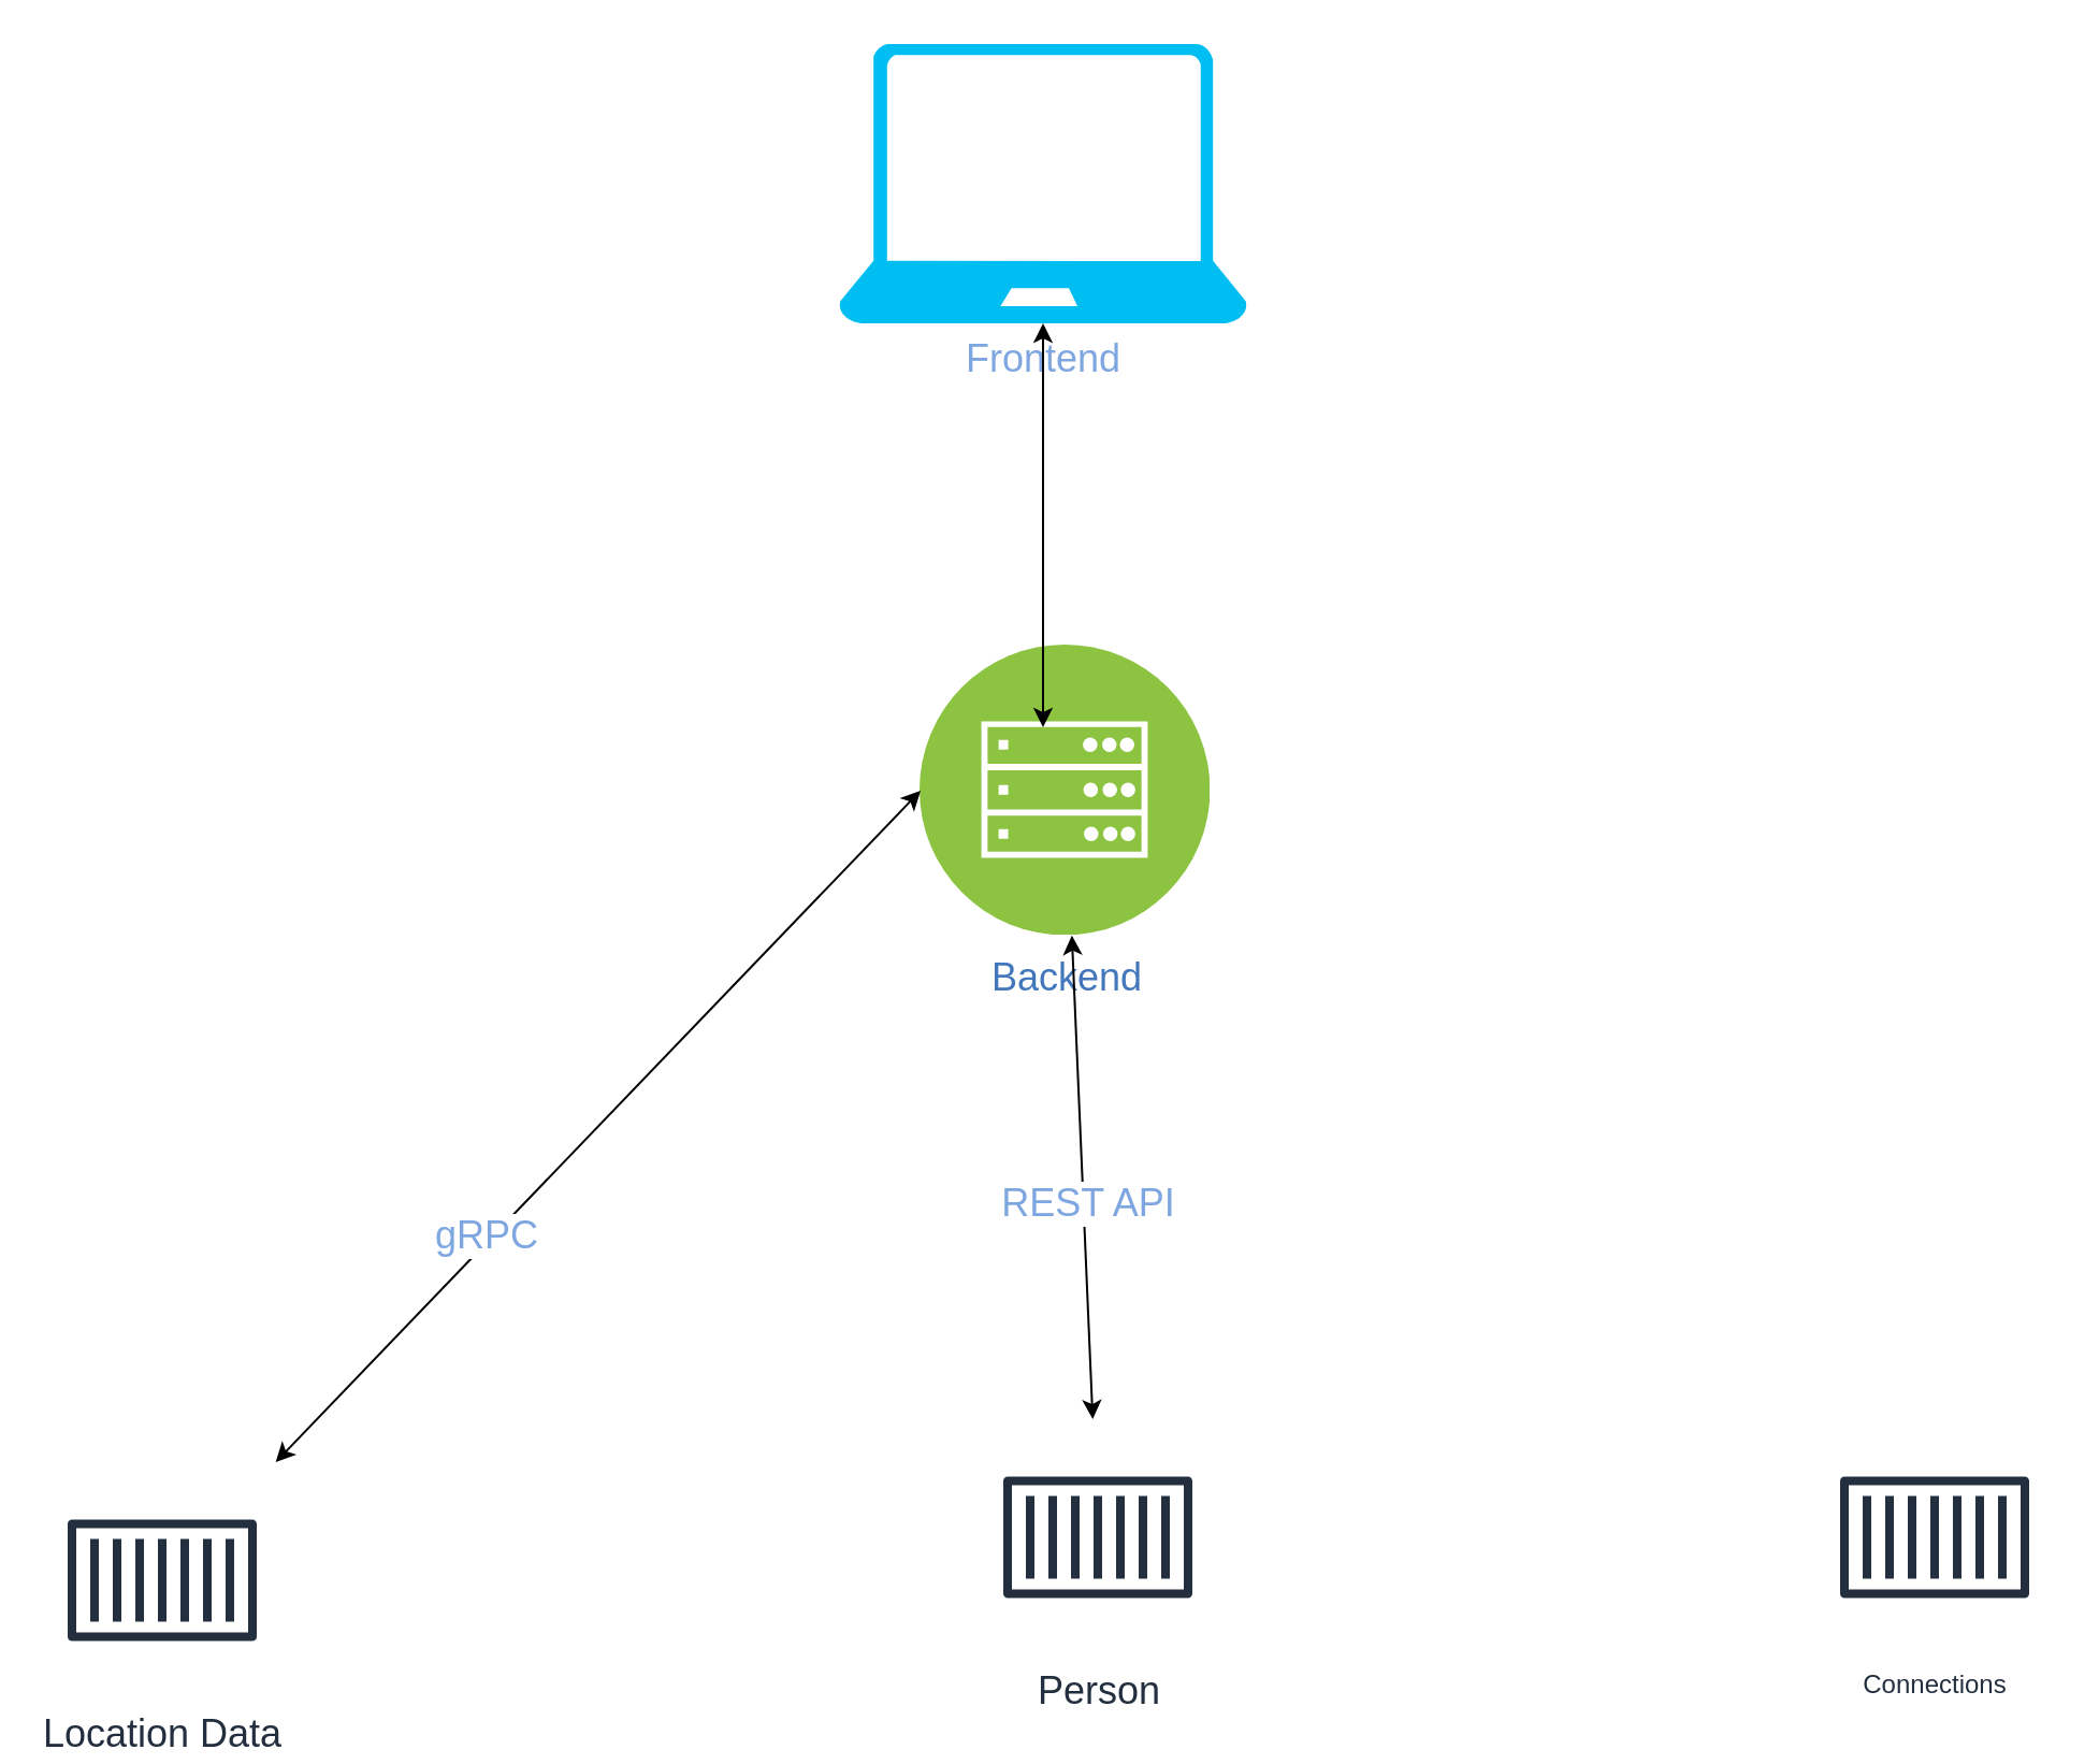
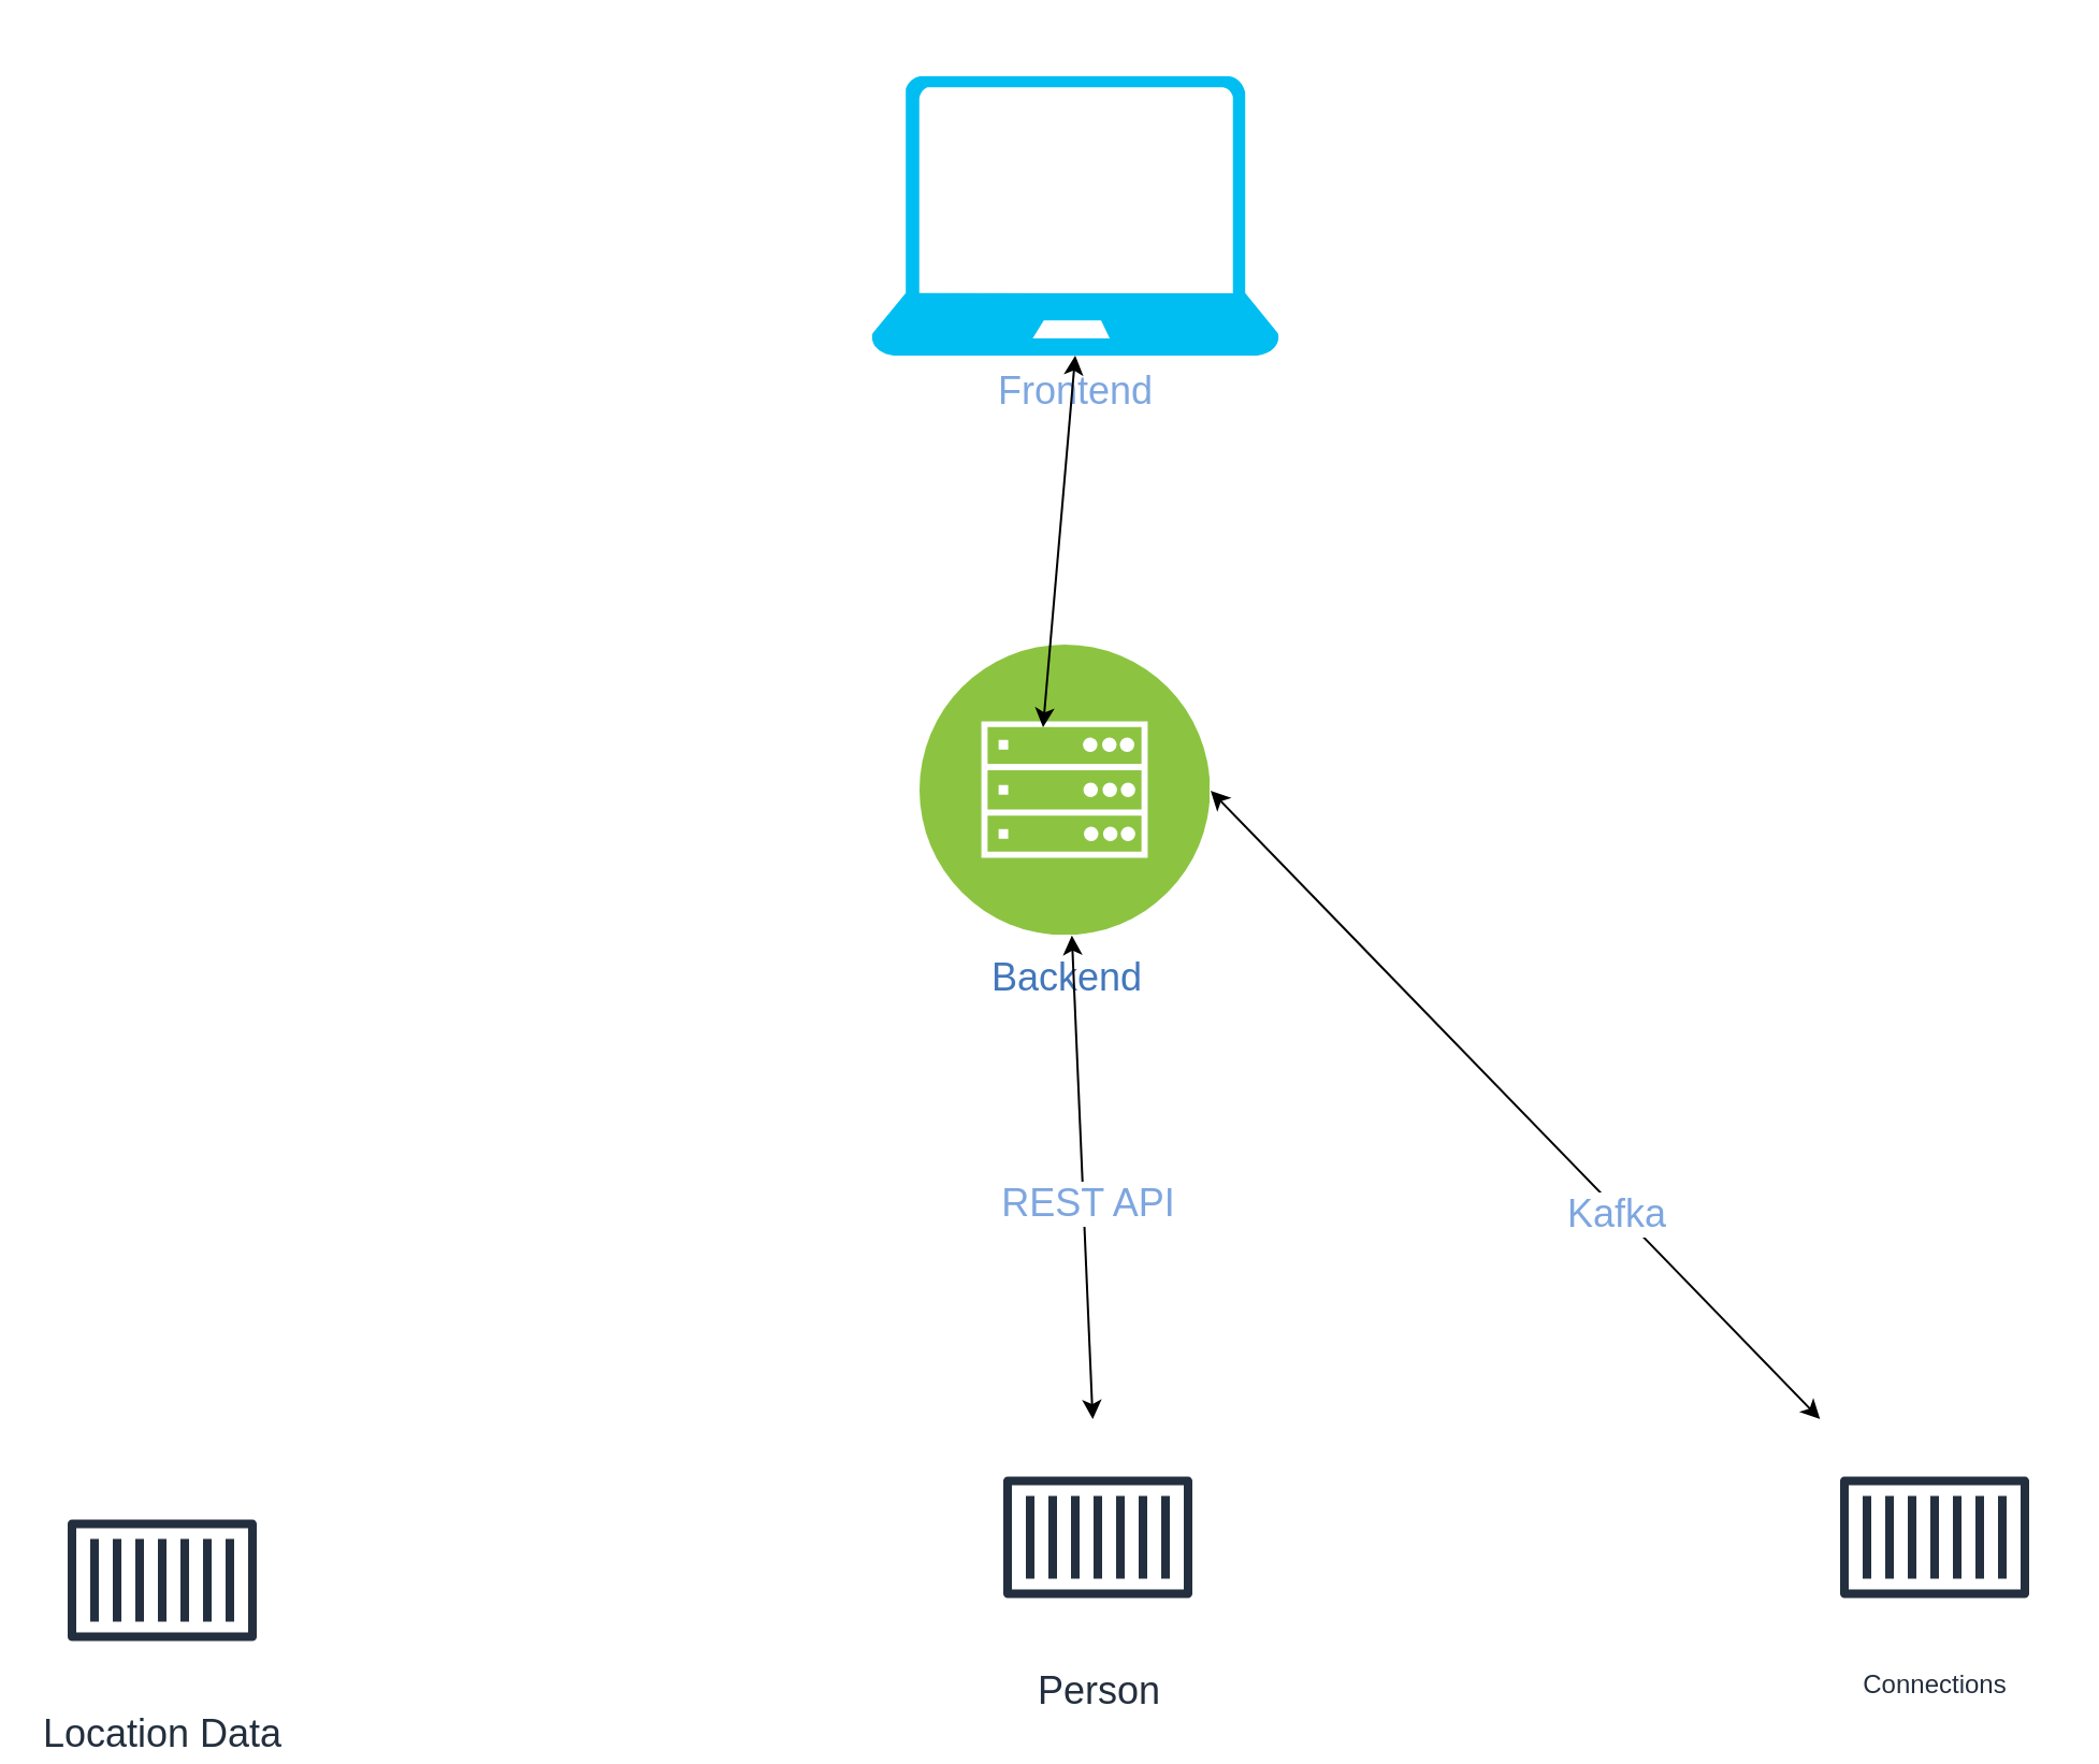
- <mxCell id="3" value="&lt;font style=&quot;font-size: 18px&quot; color=&quot;#7EA6E0&quot;&gt;Frontend&lt;/font&gt;" style="verticalLabelPosition=bottom;html=1;verticalAlign=top;align=center;strokeColor=none;fillColor=#00BEF2;shape=mxgraph.azure.laptop;pointerEvents=1;" vertex="1" parent="1"><mxGeometry x="390" y="20" width="190" height="130" as="geometry" /></mxCell>
+ <mxCell id="3" value="&lt;font style=&quot;font-size: 18px&quot; color=&quot;#7EA6E0&quot;&gt;Frontend&lt;/font&gt;" style="verticalLabelPosition=bottom;html=1;verticalAlign=top;align=center;strokeColor=none;fillColor=#00BEF2;shape=mxgraph.azure.laptop;pointerEvents=1;" vertex="1" parent="1"><mxGeometry x="405" y="35" width="190" height="130" as="geometry" /></mxCell>
+ <mxCell id="12" value="" style="endArrow=classic;startArrow=classic;html=1;rounded=0;fontSize=18;fontColor=#7EA6E0;entryX=1;entryY=0.5;entryDx=0;entryDy=0;" edge="1" parent="1" source="7" target="2"><mxGeometry width="50" height="50" relative="1" as="geometry"><mxPoint x="705" y="550" as="sourcePoint" /><mxPoint x="755" y="500" as="targetPoint" /></mxGeometry></mxCell>
+ <mxCell id="13" value="Kafka" style="edgeLabel;html=1;align=center;verticalAlign=middle;resizable=0;points=[];fontSize=18;fontColor=#7EA6E0;" vertex="1" connectable="0" parent="12"><mxGeometry x="-0.335" y="2" relative="1" as="geometry"><mxPoint as="offset" /></mxGeometry></mxCell>
- <mxCell id="8" value="" style="endArrow=classic;startArrow=classic;html=1;rounded=0;fontSize=18;fontColor=#7EA6E0;entryX=0;entryY=0.5;entryDx=0;entryDy=0;" edge="1" parent="1" source="5" target="2"><mxGeometry width="50" height="50" relative="1" as="geometry"><mxPoint x="705" y="550" as="sourcePoint" /><mxPoint x="755" y="500" as="targetPoint" /></mxGeometry></mxCell>
- <mxCell id="9" value="gRPC" style="edgeLabel;html=1;align=center;verticalAlign=middle;resizable=0;points=[];fontSize=18;fontColor=#7EA6E0;" vertex="1" connectable="0" parent="8"><mxGeometry x="-0.337" y="3" relative="1" as="geometry"><mxPoint as="offset" /></mxGeometry></mxCell>
